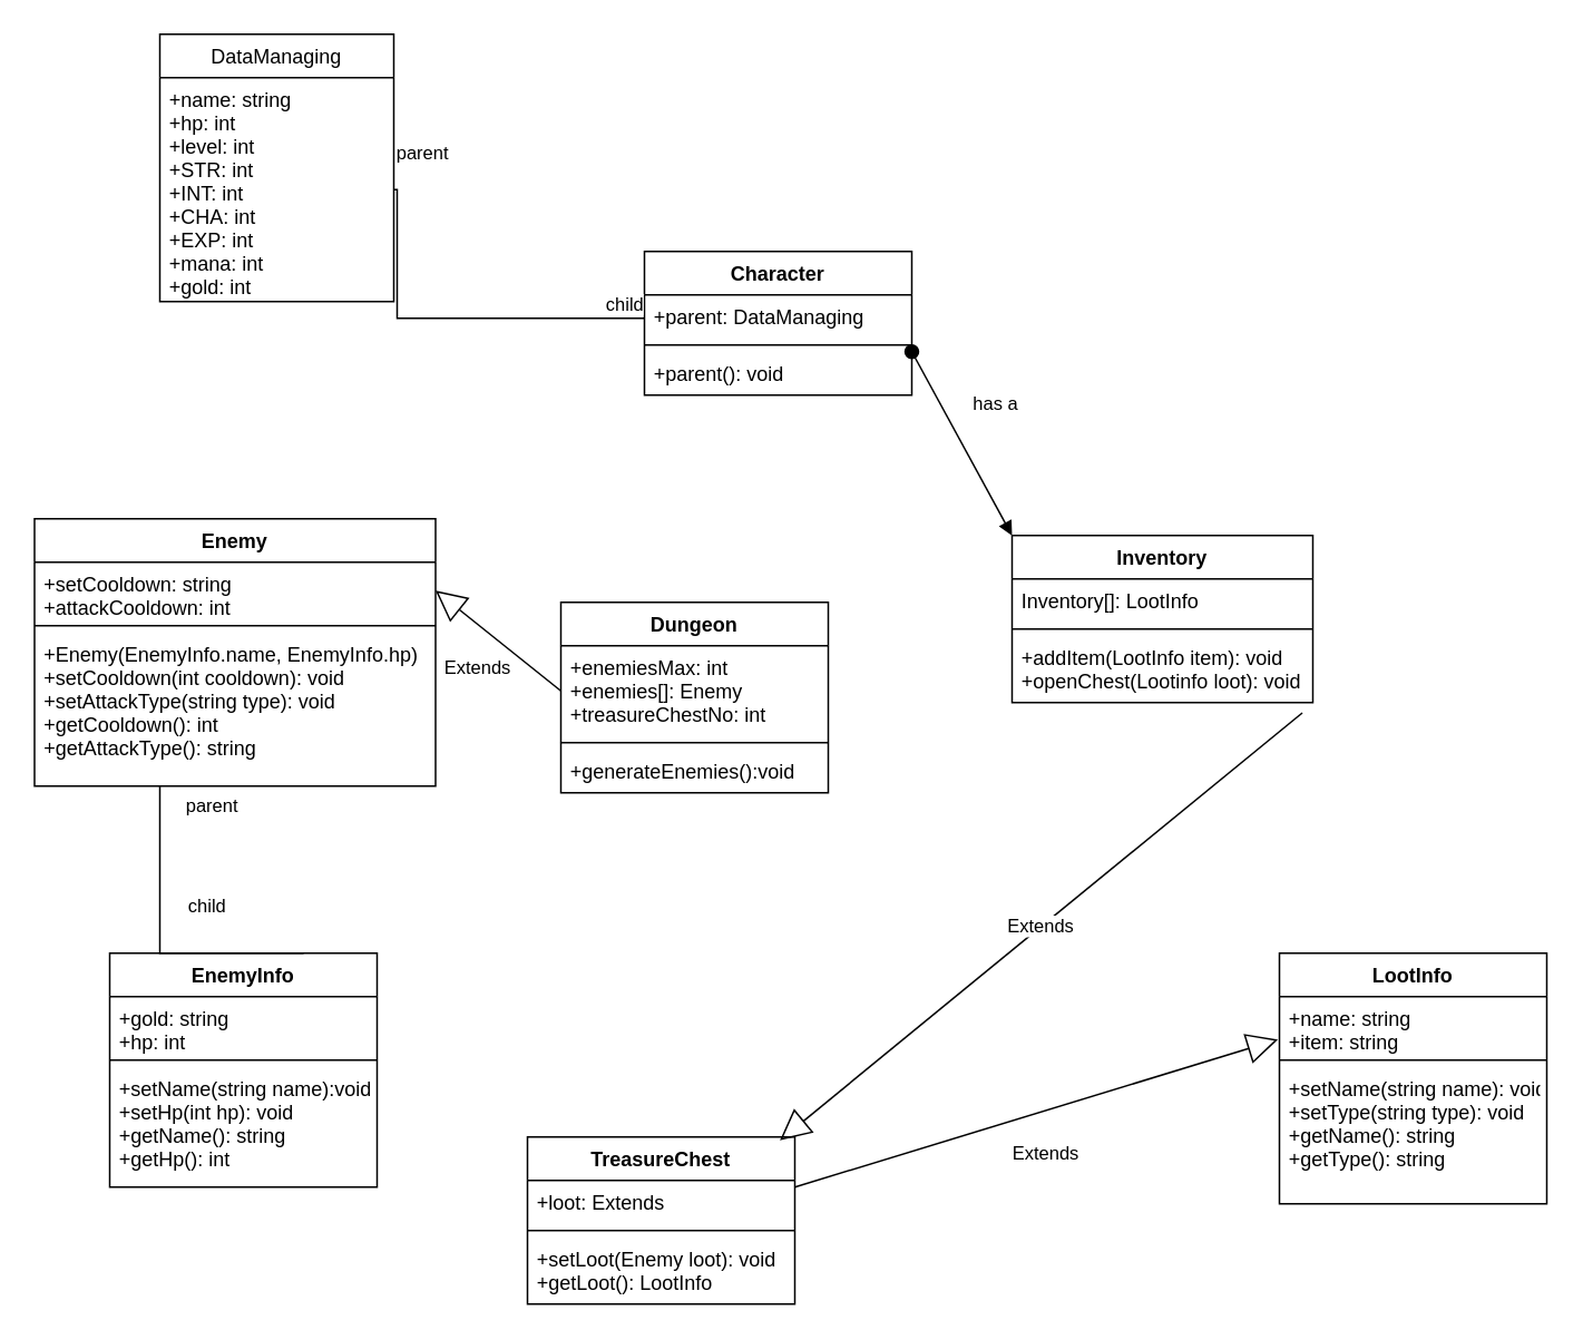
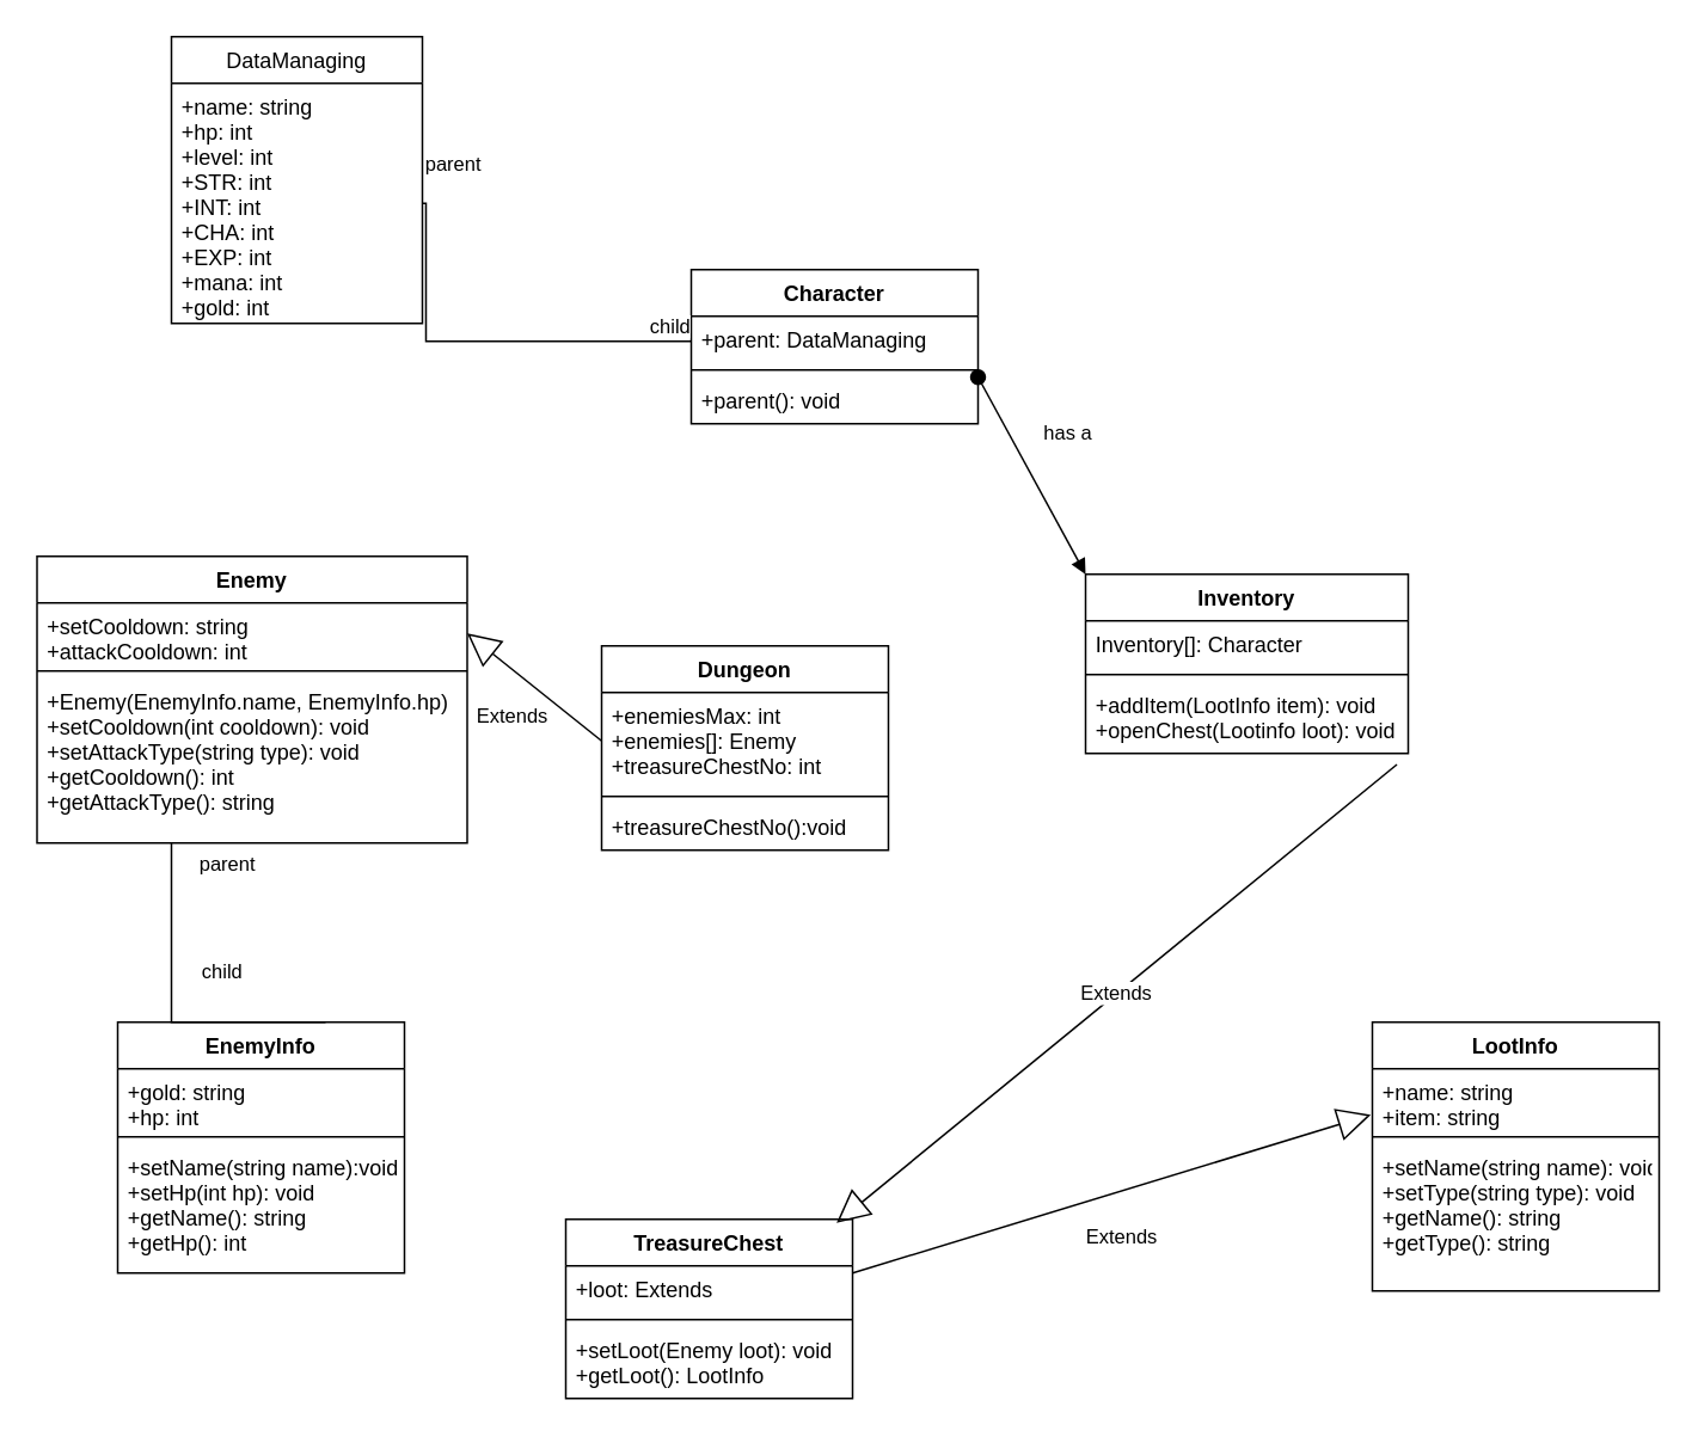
- <mxCell id="37" value="Inventory[]: LootInfo" style="text;strokeColor=none;fillColor=none;align=left;verticalAlign=top;spacingLeft=4;spacingRight=4;overflow=hidden;rotatable=0;points=[[0,0.5],[1,0.5]];portConstraint=eastwest;" parent="36" vertex="1"><mxGeometry y="26" width="180" height="26" as="geometry" /></mxCell>
+ <mxCell id="37" value="Inventory[]: Character" style="text;strokeColor=none;fillColor=none;align=left;verticalAlign=top;spacingLeft=4;spacingRight=4;overflow=hidden;rotatable=0;points=[[0,0.5],[1,0.5]];portConstraint=eastwest;" parent="36" vertex="1"><mxGeometry y="26" width="180" height="26" as="geometry" /></mxCell>
- <mxCell id="21" value="+generateEnemies():void" style="text;strokeColor=none;fillColor=none;align=left;verticalAlign=top;spacingLeft=4;spacingRight=4;overflow=hidden;rotatable=0;points=[[0,0.5],[1,0.5]];portConstraint=eastwest;" parent="18" vertex="1"><mxGeometry y="88" width="160" height="26" as="geometry" /></mxCell>
+ <mxCell id="21" value="+treasureChestNo():void" style="text;strokeColor=none;fillColor=none;align=left;verticalAlign=top;spacingLeft=4;spacingRight=4;overflow=hidden;rotatable=0;points=[[0,0.5],[1,0.5]];portConstraint=eastwest;" parent="18" vertex="1"><mxGeometry y="88" width="160" height="26" as="geometry" /></mxCell>
